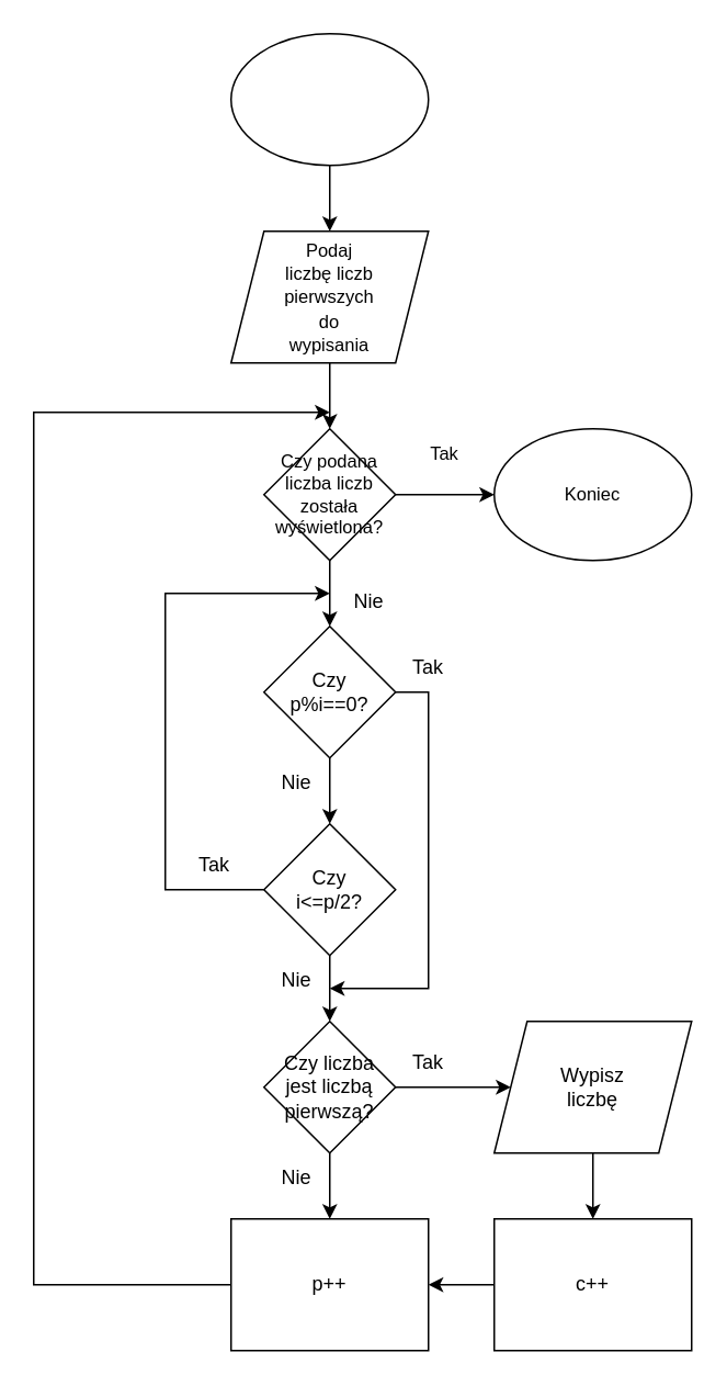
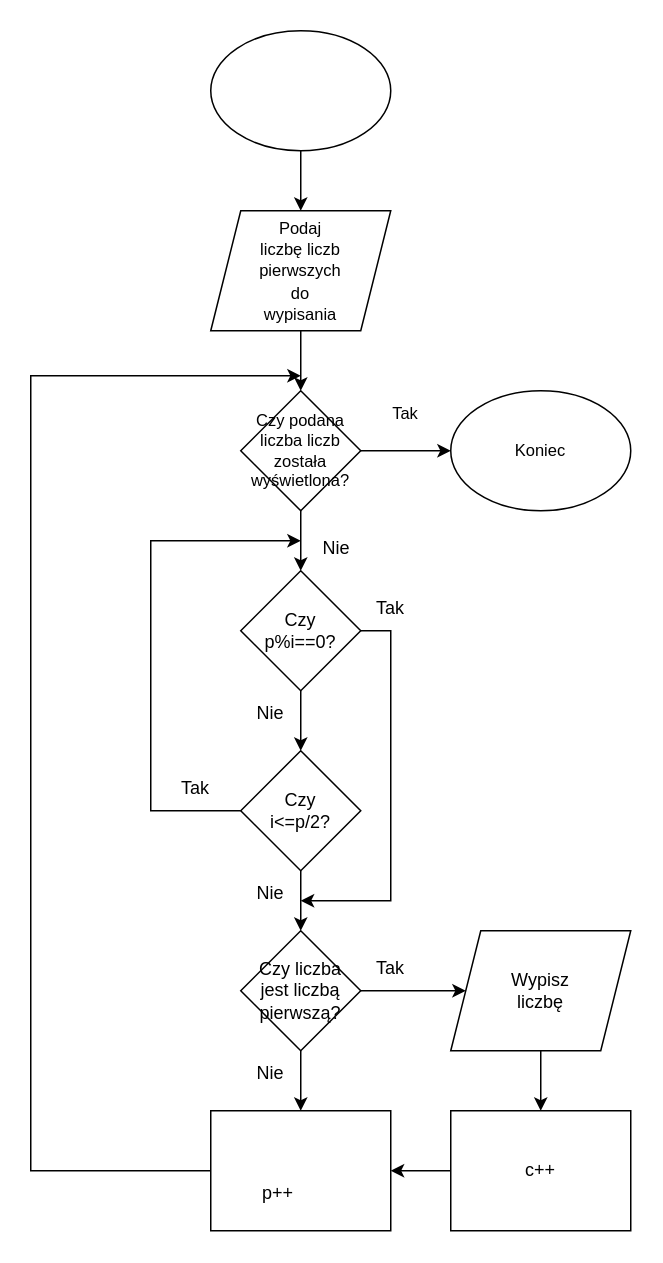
- <mxCell id="40" value="p++" style="text;html=1;strokeColor=none;fillColor=none;align=center;verticalAlign=middle;whiteSpace=wrap;rounded=0;" vertex="1" parent="1"><mxGeometry x="170" y="765" width="60" height="30" as="geometry" /></mxCell>
+ <mxCell id="40" value="p++" style="text;html=1;strokeColor=none;fillColor=none;align=center;verticalAlign=middle;whiteSpace=wrap;rounded=0;" vertex="1" parent="1"><mxGeometry x="155" y="780" width="60" height="30" as="geometry" /></mxCell>
